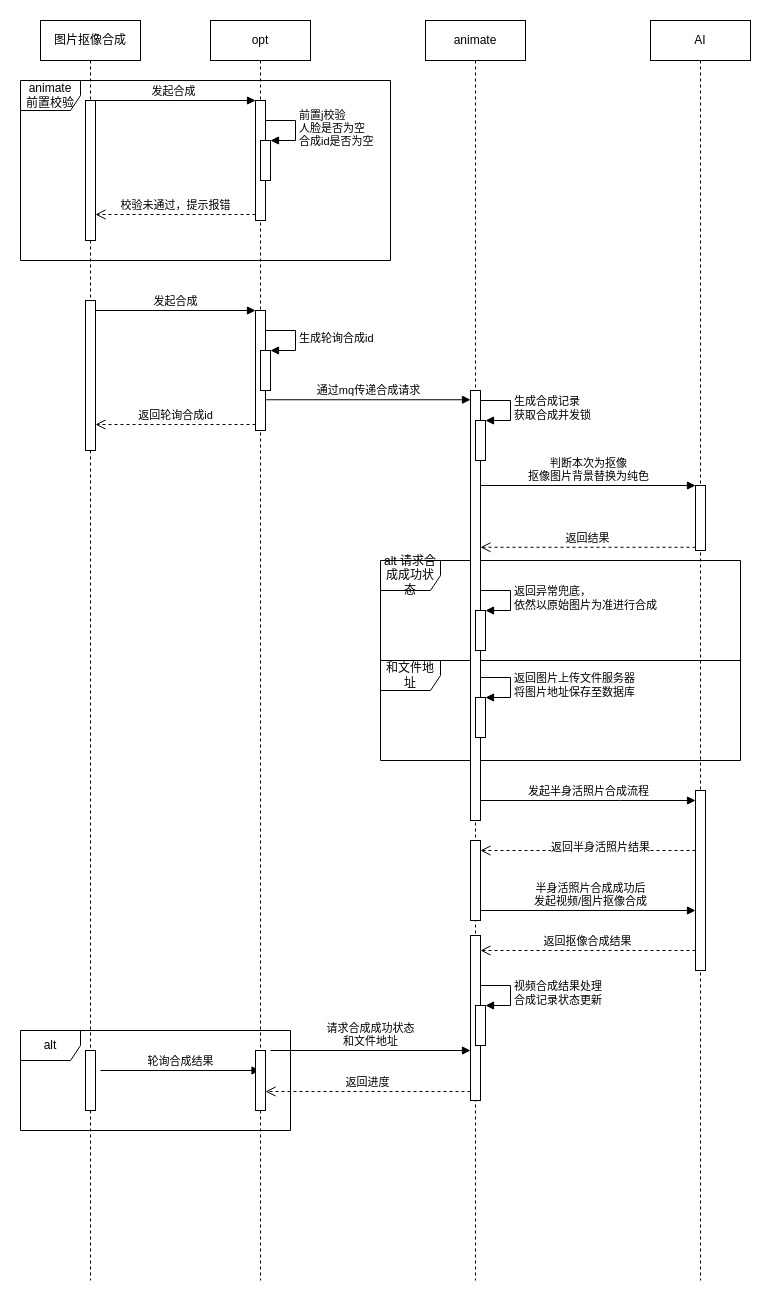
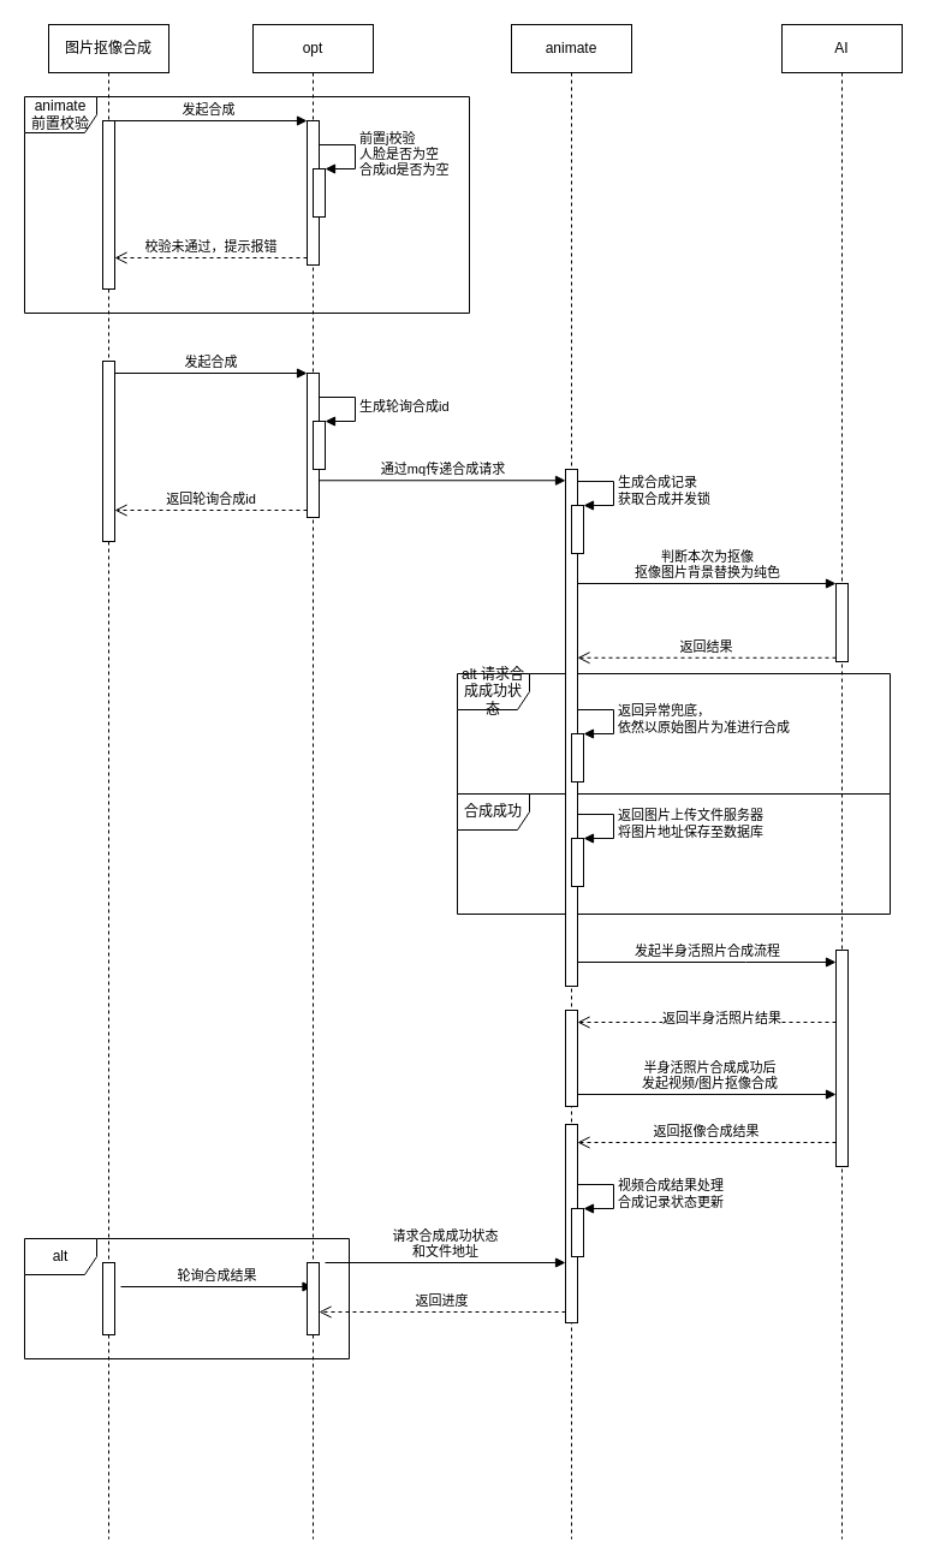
- <mxCell id="2" value="和文件地址" style="shape=umlFrame;whiteSpace=wrap;html=1;" vertex="1" parent="1"><mxGeometry x="380" y="660" width="360" height="100" as="geometry" /></mxCell>
+ <mxCell id="2" value="合成成功" style="shape=umlFrame;whiteSpace=wrap;html=1;" vertex="1" parent="1"><mxGeometry x="380" y="660" width="360" height="100" as="geometry" /></mxCell>
